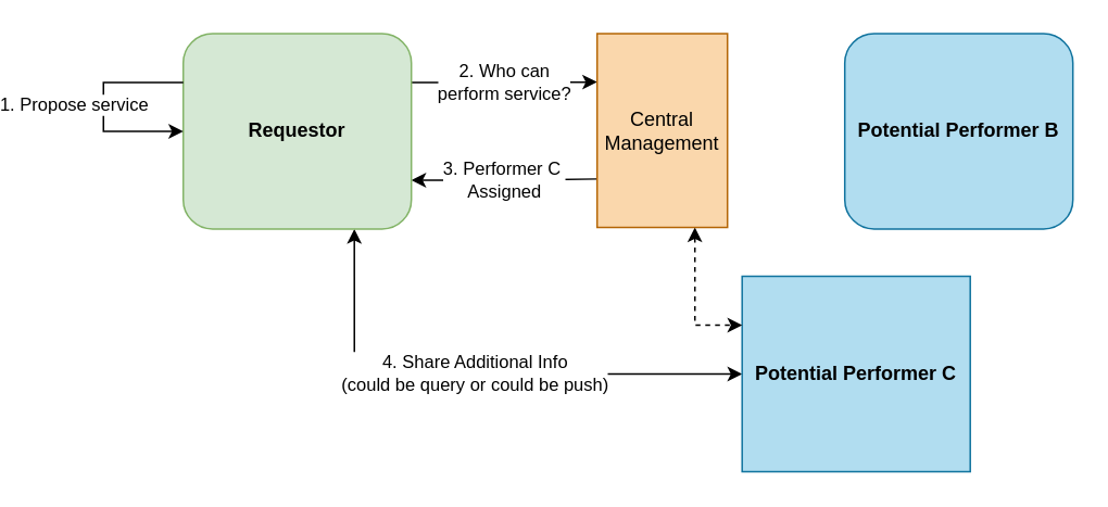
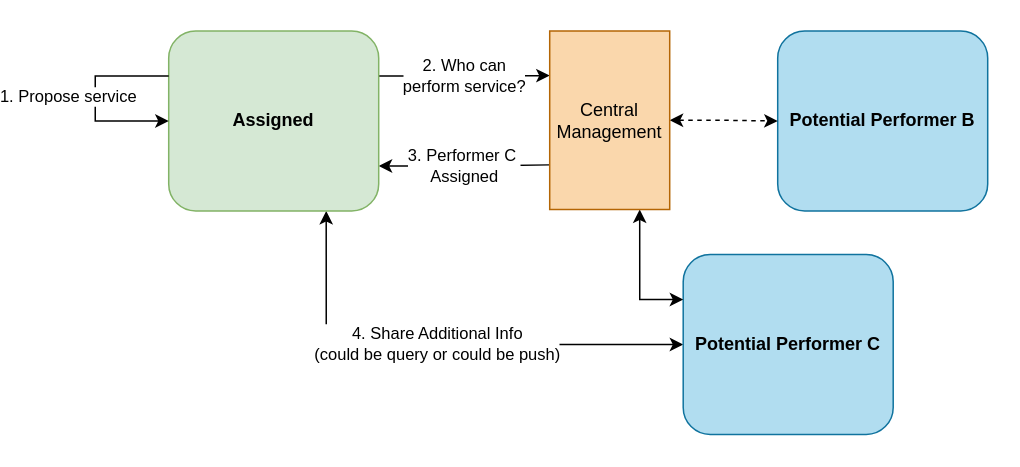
+ <mxCell id="10" style="edgeStyle=orthogonalEdgeStyle;rounded=0;orthogonalLoop=1;jettySize=auto;html=1;exitX=1;exitY=0.5;exitDx=0;exitDy=0;startArrow=classic;startFill=1;dashed=1;" edge="1" parent="1" source="11" target="7"><mxGeometry relative="1" as="geometry" /></mxCell>
- <mxCell id="5" value="&lt;b&gt;Requestor&lt;/b&gt;" style="rounded=1;whiteSpace=wrap;html=1;fillColor=#d5e8d4;strokeColor=#82b366;" vertex="1" parent="1"><mxGeometry x="69.97" y="20" width="140" height="120" as="geometry" /></mxCell>
+ <mxCell id="5" value="&lt;b&gt;Assigned&lt;/b&gt;" style="rounded=1;whiteSpace=wrap;html=1;fillColor=#d5e8d4;strokeColor=#82b366;" vertex="1" parent="1"><mxGeometry x="69.97" y="20" width="140" height="120" as="geometry" /></mxCell>
- <mxCell id="9" style="edgeStyle=orthogonalEdgeStyle;rounded=0;orthogonalLoop=1;jettySize=auto;html=1;exitX=0.75;exitY=1;exitDx=0;exitDy=0;entryX=0;entryY=0.25;entryDx=0;entryDy=0;startArrow=classic;startFill=1;dashed=1;" edge="1" parent="1" source="11" target="6"><mxGeometry relative="1" as="geometry" /></mxCell>
+ <mxCell id="9" style="edgeStyle=orthogonalEdgeStyle;rounded=0;orthogonalLoop=1;jettySize=auto;html=1;exitX=0.75;exitY=1;exitDx=0;exitDy=0;entryX=0;entryY=0.25;entryDx=0;entryDy=0;startArrow=classic;startFill=1;dashed=0;" edge="1" parent="1" source="11" target="6"><mxGeometry relative="1" as="geometry" /></mxCell>
- <mxCell id="6" value="&lt;b&gt;Potential Performer C&lt;/b&gt;" style="whiteSpace=wrap;html=1;fillColor=#b1ddf0;strokeColor=#10739e;rounded=0;" vertex="1" parent="1"><mxGeometry x="412.97" y="169" width="140" height="120" as="geometry" /></mxCell>
+ <mxCell id="6" value="&lt;b&gt;Potential Performer C&lt;/b&gt;" style="rounded=1;whiteSpace=wrap;html=1;fillColor=#b1ddf0;strokeColor=#10739e;" vertex="1" parent="1"><mxGeometry x="412.97" y="169" width="140" height="120" as="geometry" /></mxCell>
